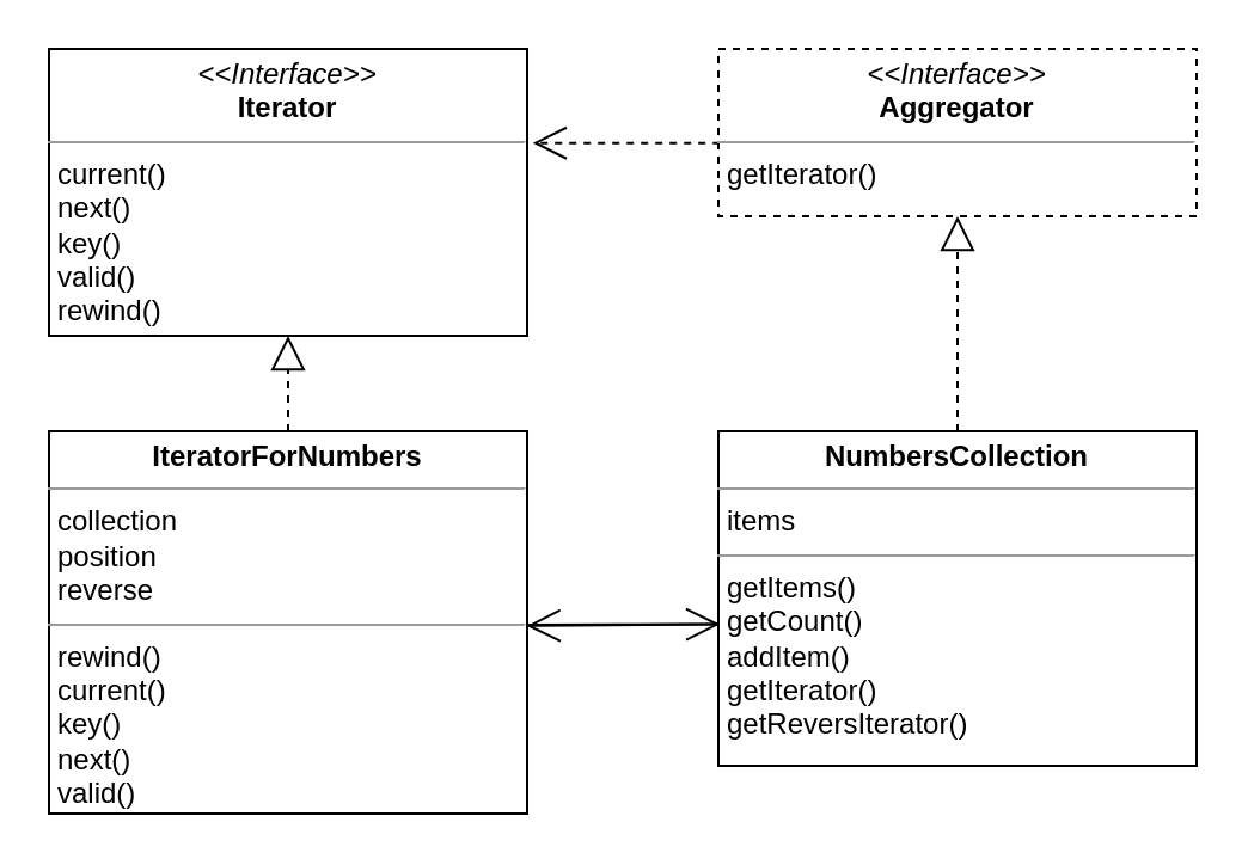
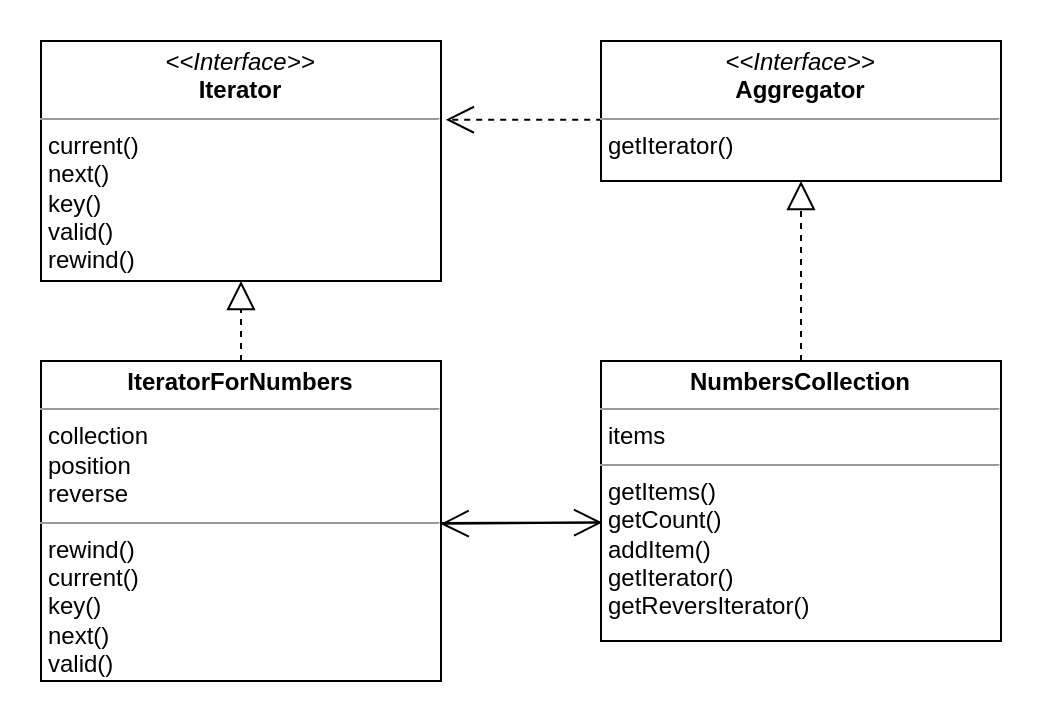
- <mxCell id="5" value="&lt;p style=&quot;margin:0px;margin-top:4px;text-align:center;&quot;&gt;&lt;i&gt;&amp;lt;&amp;lt;Interface&amp;gt;&amp;gt;&lt;/i&gt;&lt;br&gt;&lt;b&gt;Aggregator&lt;/b&gt;&lt;/p&gt;&lt;hr size=&quot;1&quot;&gt;&lt;p style=&quot;margin:0px;margin-left:4px;&quot;&gt;getIterator()&lt;/p&gt;" style="verticalAlign=top;align=left;overflow=fill;fontSize=12;fontFamily=Helvetica;html=1;dashed=1;" vertex="1" parent="1"><mxGeometry x="300" y="20" width="200" height="70" as="geometry" /></mxCell>
+ <mxCell id="5" value="&lt;p style=&quot;margin:0px;margin-top:4px;text-align:center;&quot;&gt;&lt;i&gt;&amp;lt;&amp;lt;Interface&amp;gt;&amp;gt;&lt;/i&gt;&lt;br&gt;&lt;b&gt;Aggregator&lt;/b&gt;&lt;/p&gt;&lt;hr size=&quot;1&quot;&gt;&lt;p style=&quot;margin:0px;margin-left:4px;&quot;&gt;getIterator()&lt;/p&gt;" style="verticalAlign=top;align=left;overflow=fill;fontSize=12;fontFamily=Helvetica;html=1;" vertex="1" parent="1"><mxGeometry x="300" y="20" width="200" height="70" as="geometry" /></mxCell>
